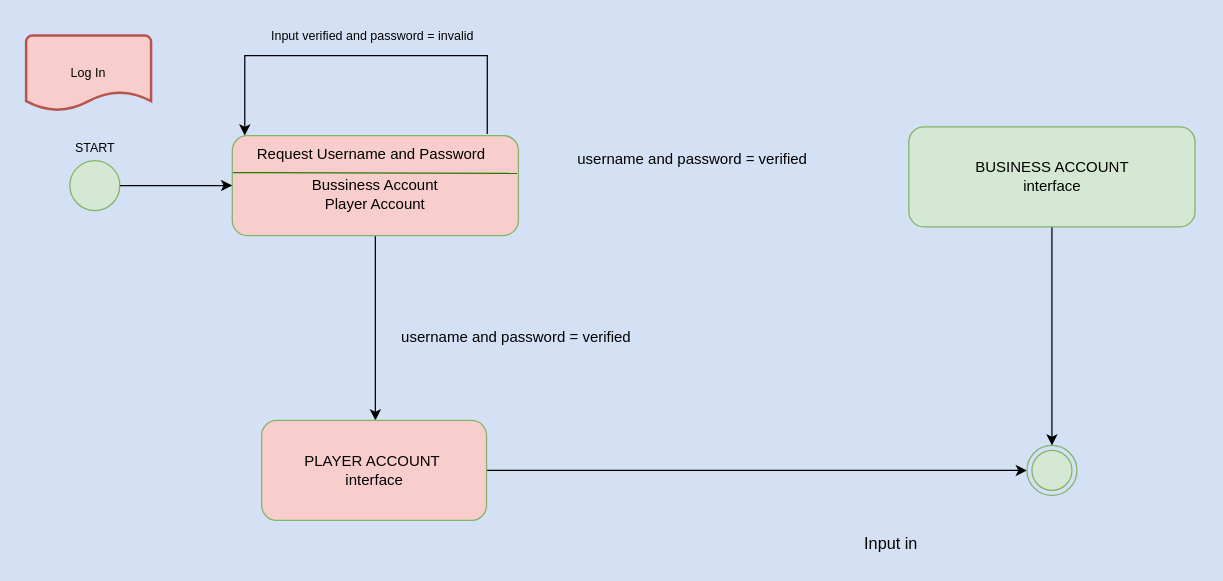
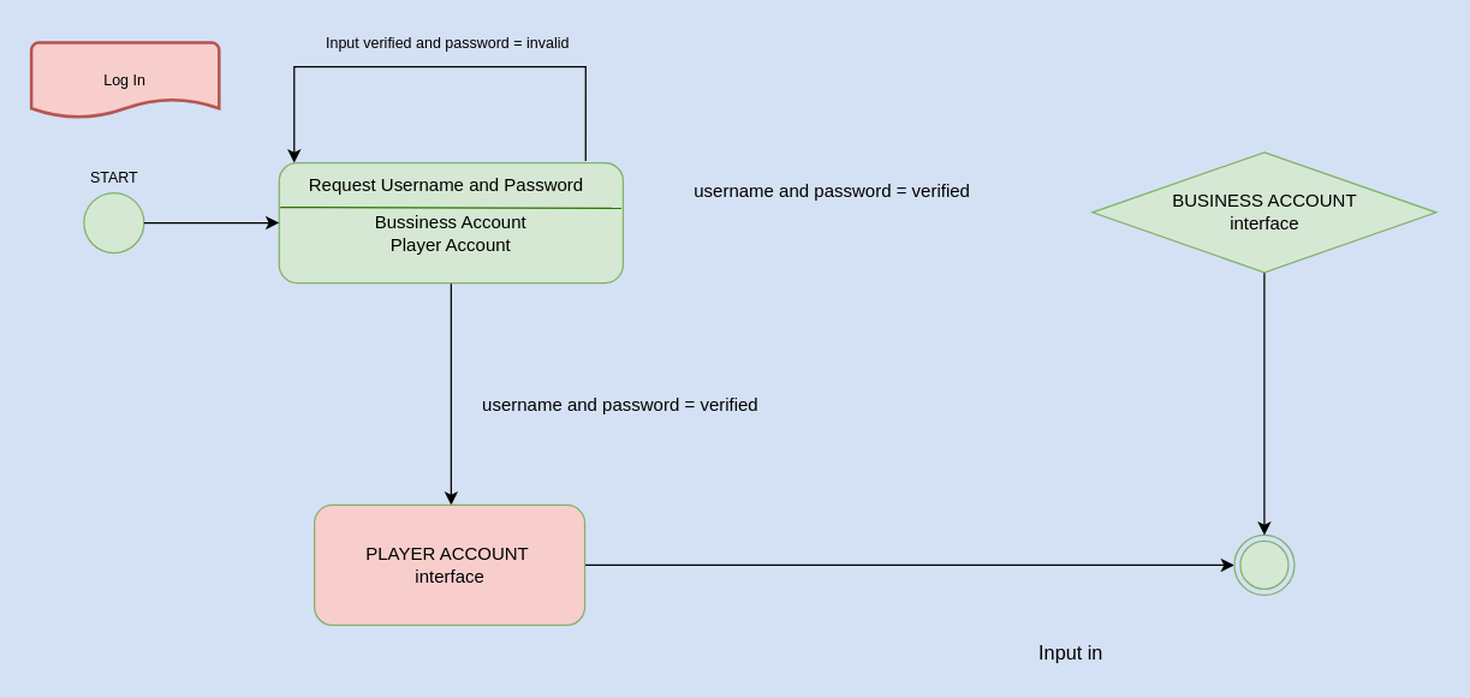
- <mxCell id="12" value="Log In" style="strokeWidth=2;html=1;shape=mxgraph.flowchart.document2;whiteSpace=wrap;size=0.25;fontSize=10;fillColor=#f8cecc;strokeColor=#b85450;" vertex="1" parent="1"><mxGeometry x="20" y="28" width="100" height="60" as="geometry" /></mxCell>
+ <mxCell id="12" value="Log In" style="strokeWidth=2;html=1;shape=mxgraph.flowchart.document2;whiteSpace=wrap;size=0.25;fontSize=10;fillColor=#f8cecc;strokeColor=#b85450;" vertex="1" parent="1"><mxGeometry x="20" y="28" width="125" height="50" as="geometry" /></mxCell>
- <mxCell id="17" value="BUSINESS ACCOUNT&lt;br&gt;interface" style="rounded=1;whiteSpace=wrap;html=1;fillColor=#d5e8d4;strokeColor=#82b366;" vertex="1" parent="1"><mxGeometry x="726.5" y="101" width="229" height="80" as="geometry" /></mxCell>
+ <mxCell id="17" value="BUSINESS ACCOUNT&lt;br&gt;interface" style="rhombus;whiteSpace=wrap;html=1;fillColor=#d5e8d4;strokeColor=#82b366;" vertex="1" parent="1"><mxGeometry x="726.5" y="101" width="229" height="80" as="geometry" /></mxCell>
- <mxCell id="4" value="&lt;br&gt;Bussiness Account&lt;br&gt;Player Account" style="rounded=1;whiteSpace=wrap;html=1;fillColor=#f8cecc;strokeColor=#82b366;" vertex="1" parent="1"><mxGeometry x="185" y="108" width="229" height="80" as="geometry" /></mxCell>
+ <mxCell id="4" value="&lt;br&gt;Bussiness Account&lt;br&gt;Player Account" style="rounded=1;whiteSpace=wrap;html=1;fillColor=#d5e8d4;strokeColor=#82b366;" vertex="1" parent="1"><mxGeometry x="185" y="108" width="229" height="80" as="geometry" /></mxCell>
